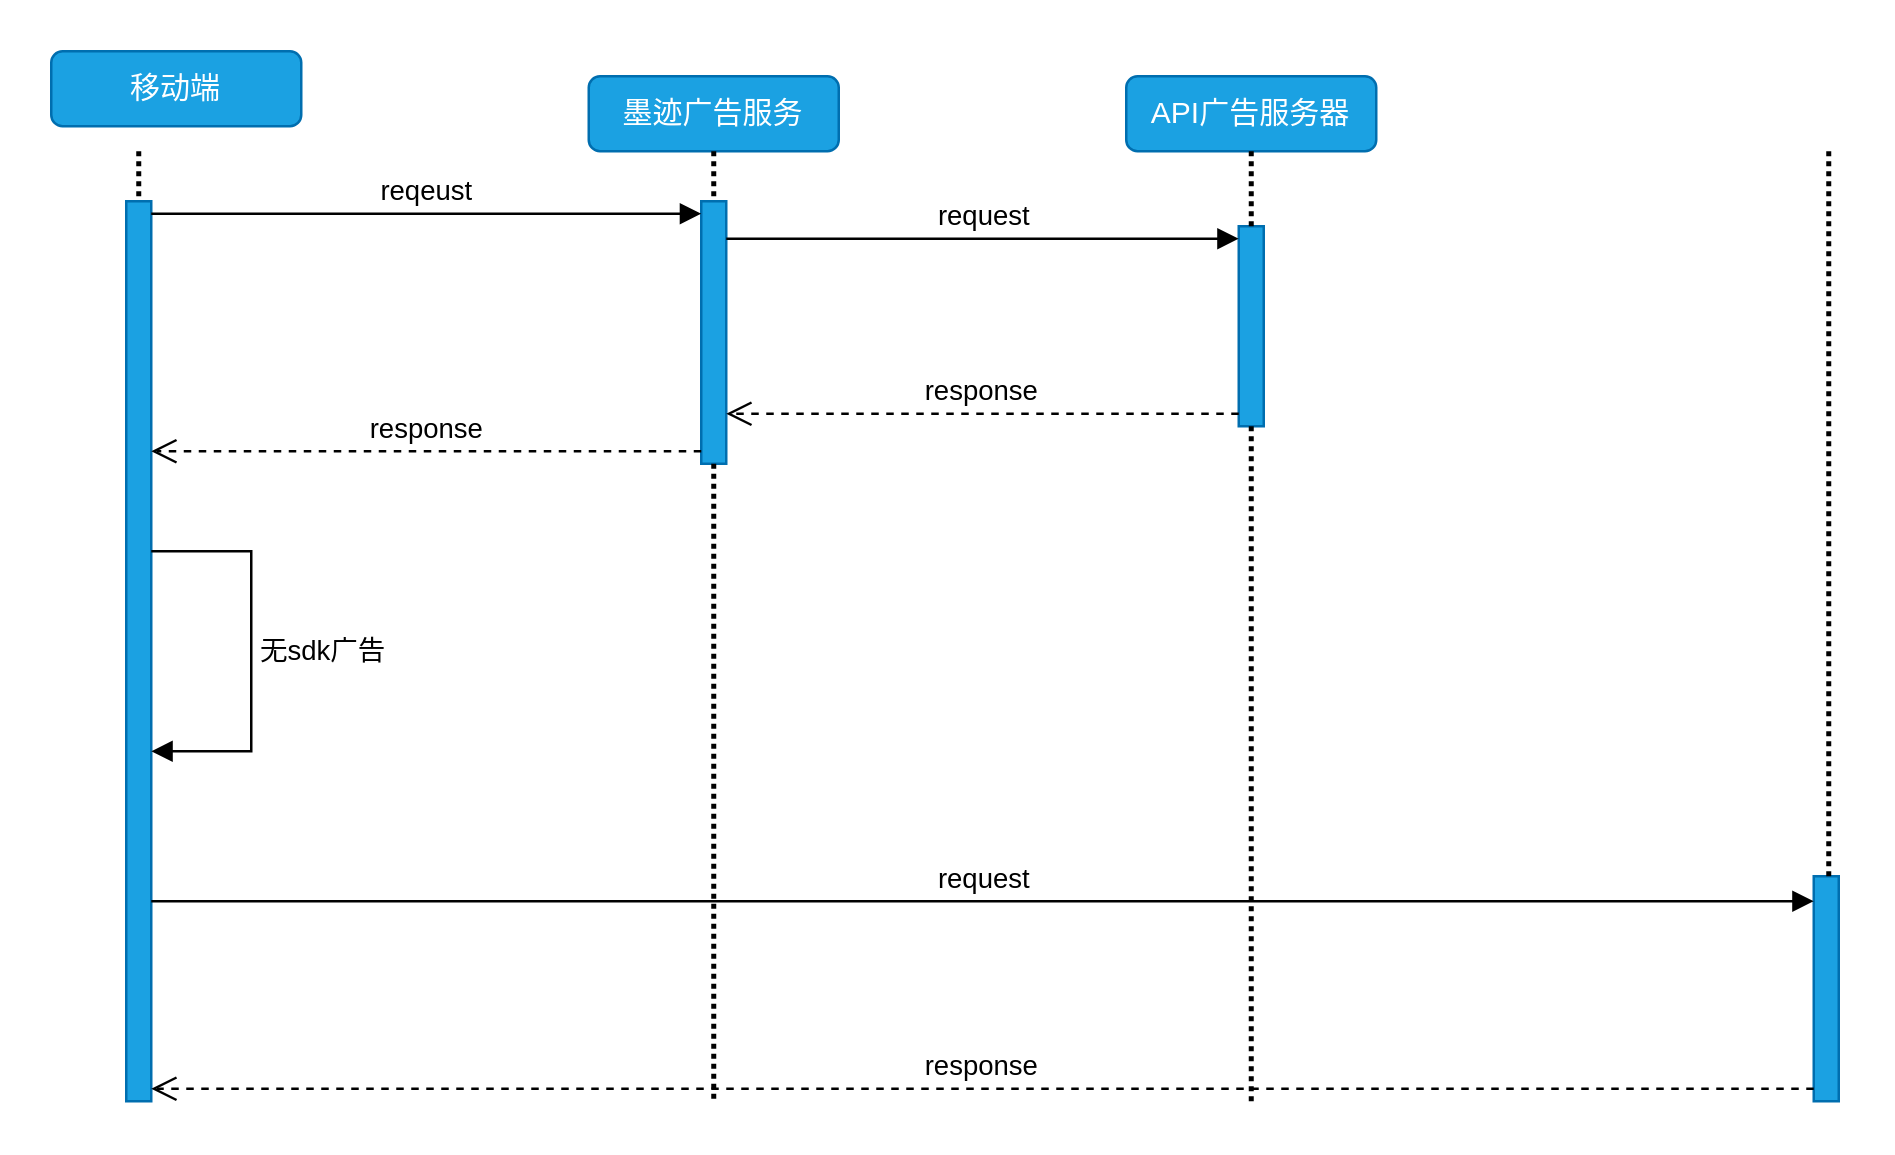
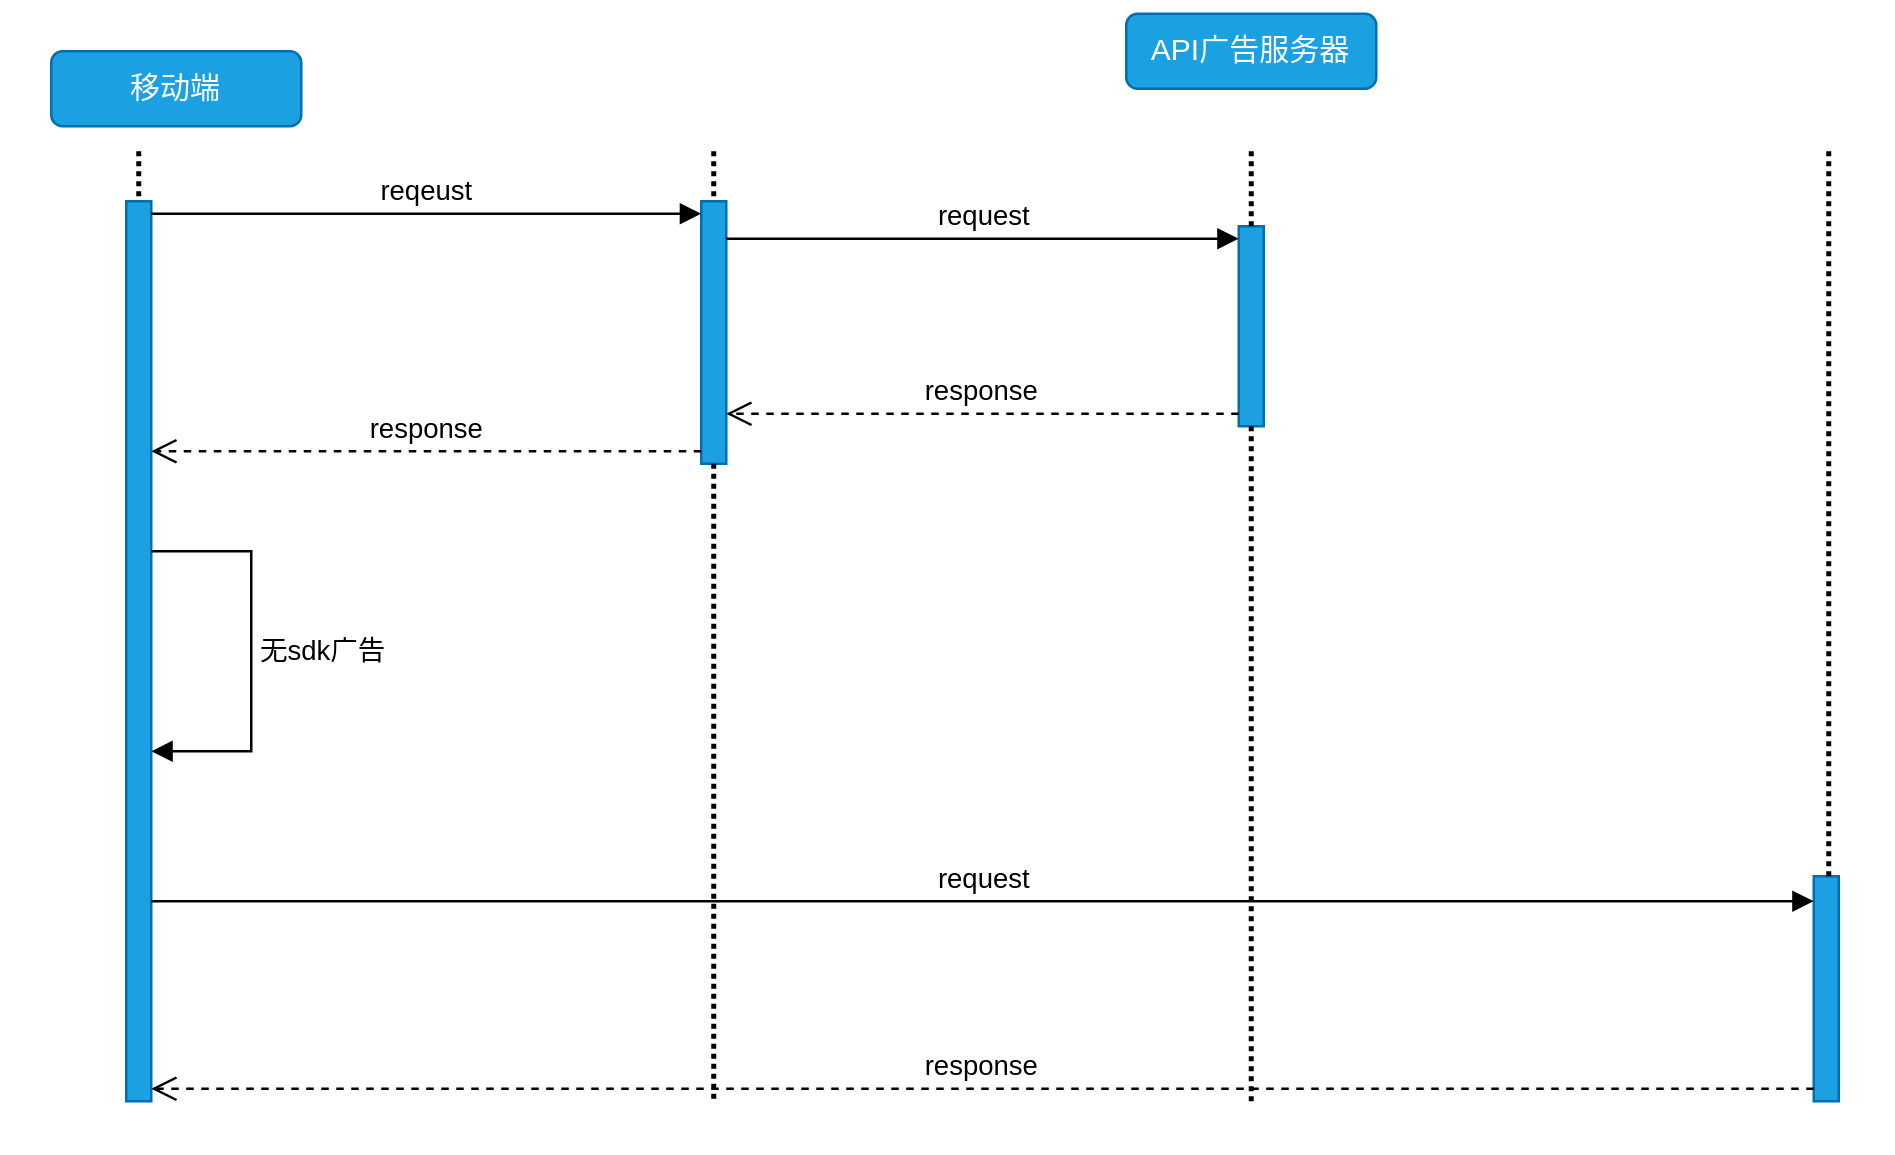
- <mxCell id="3" value="墨迹广告服务" style="rounded=1;whiteSpace=wrap;html=1;fillColor=#1ba1e2;fontColor=#ffffff;strokeColor=#006EAF;" vertex="1" parent="1"><mxGeometry x="235" y="30" width="100" height="30" as="geometry" /></mxCell>
- <mxCell id="4" value="API广告服务器" style="rounded=1;whiteSpace=wrap;html=1;fillColor=#1ba1e2;fontColor=#ffffff;strokeColor=#006EAF;" vertex="1" parent="1"><mxGeometry x="450" y="30" width="100" height="30" as="geometry" /></mxCell>
+ <mxCell id="4" value="API广告服务器" style="rounded=1;whiteSpace=wrap;html=1;fillColor=#1ba1e2;fontColor=#ffffff;strokeColor=#006EAF;" vertex="1" parent="1"><mxGeometry x="450" y="5" width="100" height="30" as="geometry" /></mxCell>
